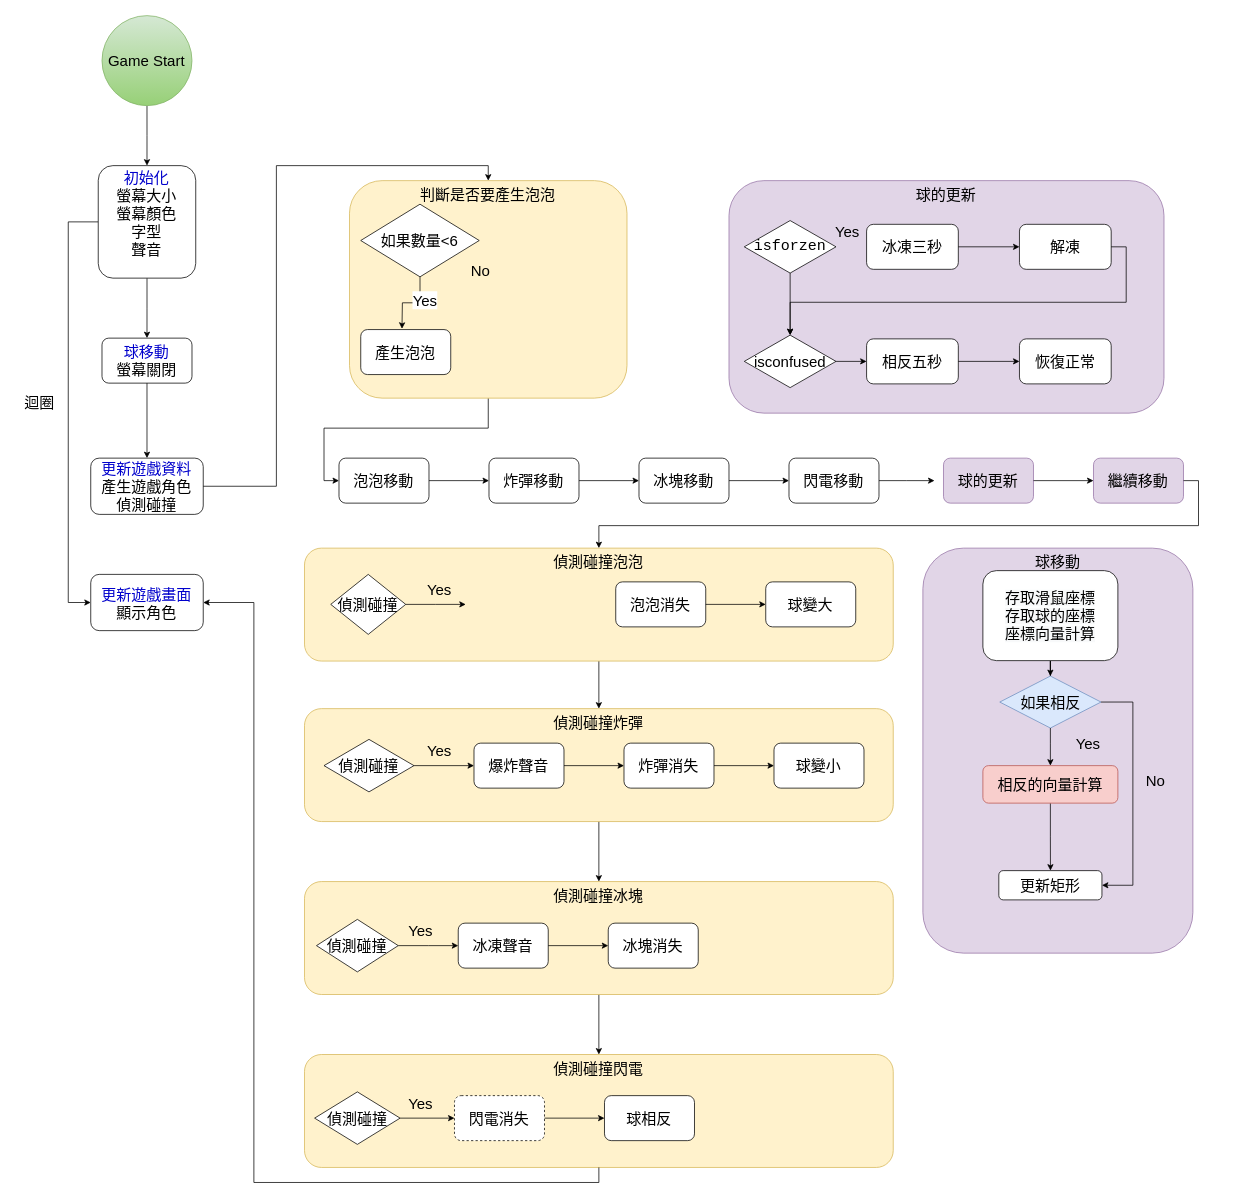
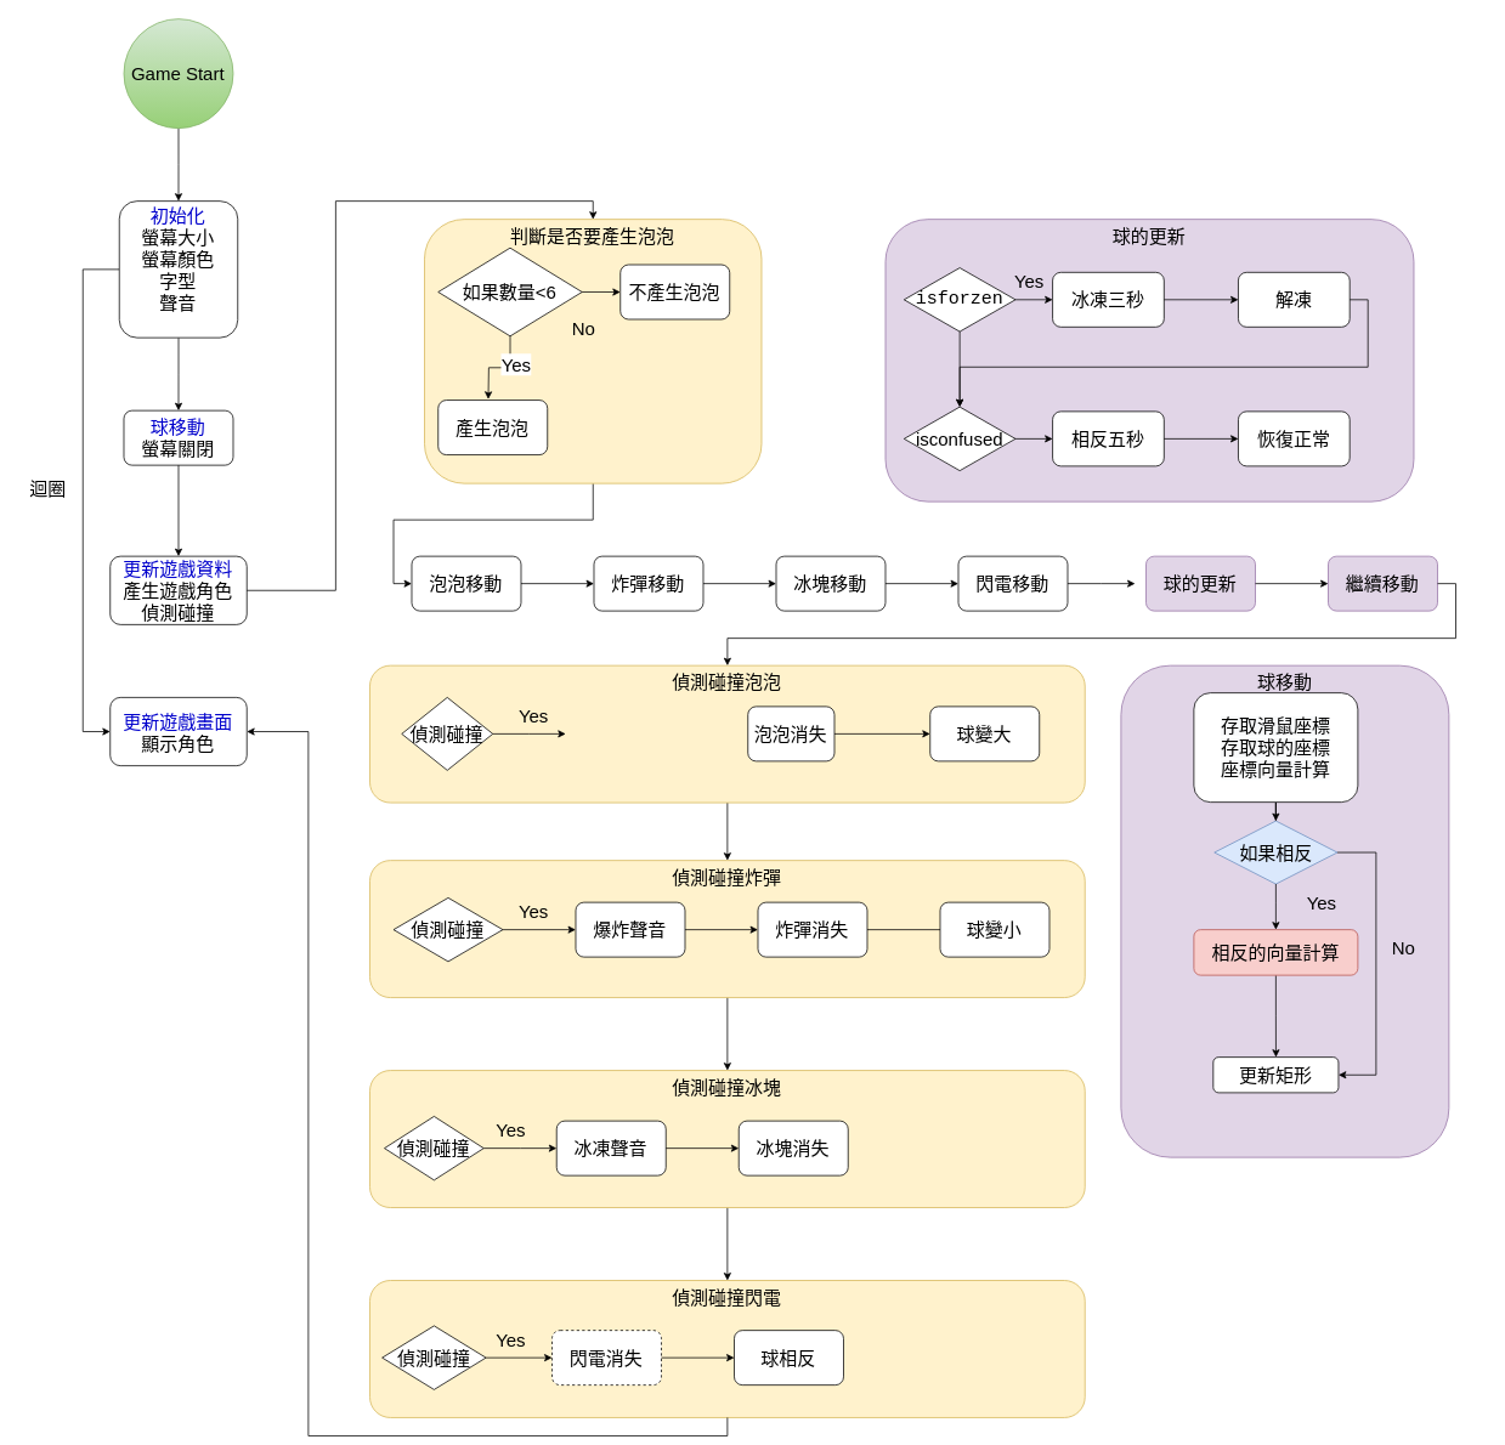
+ <mxCell id="12" value="" style="edgeStyle=orthogonalEdgeStyle;rounded=0;orthogonalLoop=1;jettySize=auto;html=1;endArrow=classic;endFill=1;" parent="4" source="8" target="11" edge="1"><mxGeometry relative="1" as="geometry" /></mxCell>
+ <mxCell id="11" value="&lt;font style=&quot;font-size: 20px&quot;&gt;不產生泡泡&lt;/font&gt;" style="rounded=1;whiteSpace=wrap;html=1;" parent="4" vertex="1"><mxGeometry x="215" y="49.85" width="120" height="60" as="geometry" /></mxCell>
+ <mxCell id="82" value="" style="edgeStyle=orthogonalEdgeStyle;rounded=0;orthogonalLoop=1;jettySize=auto;html=1;endArrow=classic;endFill=1;fontSize=13;" parent="77" source="80" target="81" edge="1"><mxGeometry relative="1" as="geometry" /></mxCell>
- <mxCell id="21" value="&lt;span style=&quot;font-size: 20px&quot;&gt;泡泡消失&lt;/span&gt;" style="rounded=1;whiteSpace=wrap;html=1;" parent="17" vertex="1"><mxGeometry x="415" y="45" width="120" height="60" as="geometry" /></mxCell>
+ <mxCell id="21" value="&lt;span style=&quot;font-size: 20px&quot;&gt;泡泡消失&lt;/span&gt;" style="rounded=1;whiteSpace=wrap;html=1;" parent="17" vertex="1"><mxGeometry x="415" y="45" width="95" height="60" as="geometry" /></mxCell>
- <mxCell id="34" value="" style="edgeStyle=orthogonalEdgeStyle;rounded=0;orthogonalLoop=1;jettySize=auto;html=1;endArrow=classic;endFill=1;fontSize=13;" parent="25" source="31" target="33" edge="1"><mxGeometry relative="1" as="geometry" /></mxCell>
+ <mxCell id="34" value="" style="edgeStyle=orthogonalEdgeStyle;rounded=0;orthogonalLoop=1;jettySize=auto;html=1;endArrow=none;endFill=1;fontSize=13;" parent="25" source="31" target="33" edge="1"><mxGeometry relative="1" as="geometry" /></mxCell>
